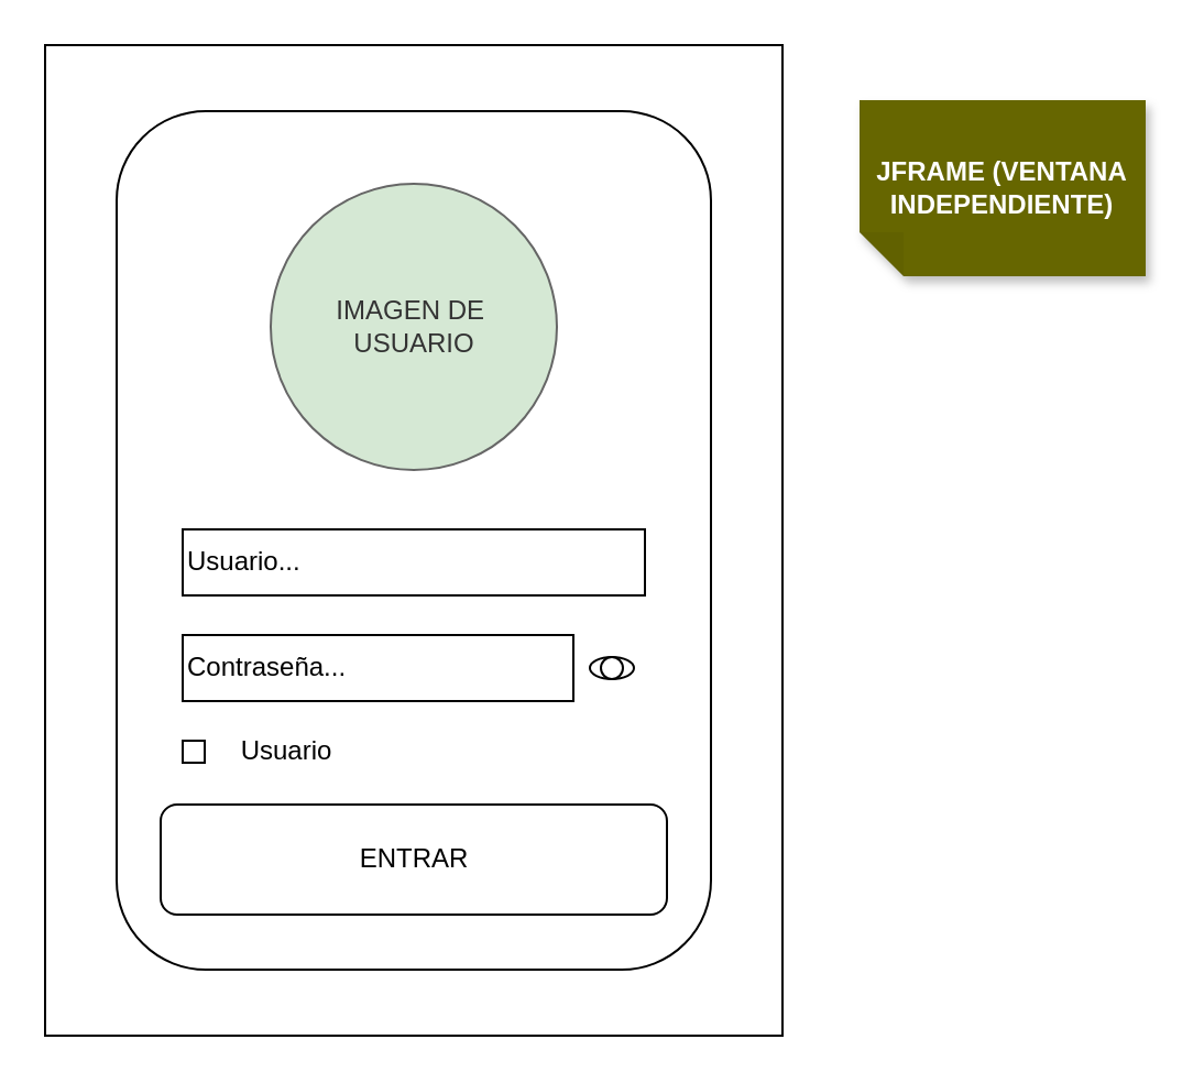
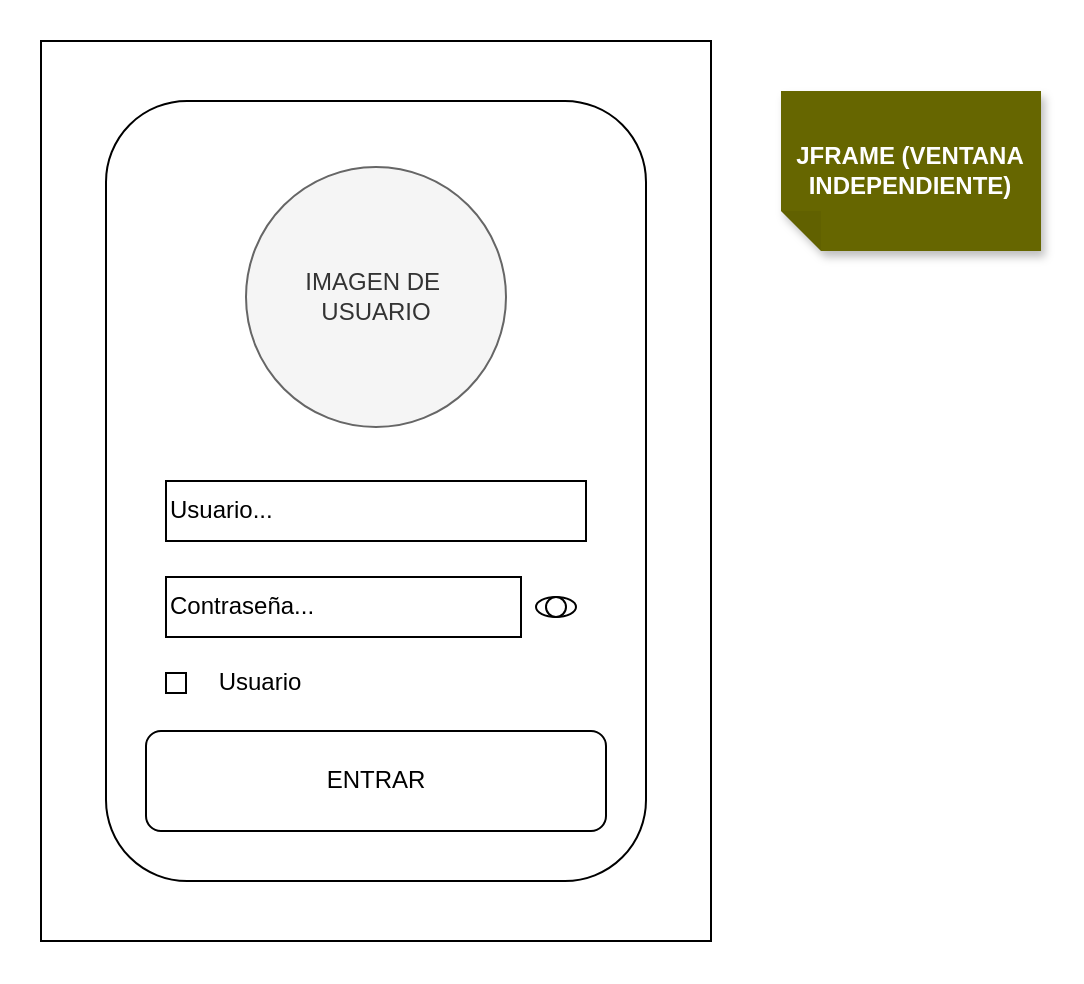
- <mxCell id="4" value="IMAGEN DE&amp;nbsp;&lt;div&gt;USUARIO&lt;/div&gt;" style="ellipse;whiteSpace=wrap;html=1;aspect=fixed;fillColor=#d5e8d4;fontColor=#333333;strokeColor=#666666;" parent="1" vertex="1"><mxGeometry x="122.5" y="83" width="130" height="130" as="geometry" /></mxCell>
+ <mxCell id="4" value="IMAGEN DE&amp;nbsp;&lt;div&gt;USUARIO&lt;/div&gt;" style="ellipse;whiteSpace=wrap;html=1;aspect=fixed;fillColor=#f5f5f5;fontColor=#333333;strokeColor=#666666;" parent="1" vertex="1"><mxGeometry x="122.5" y="83" width="130" height="130" as="geometry" /></mxCell>
